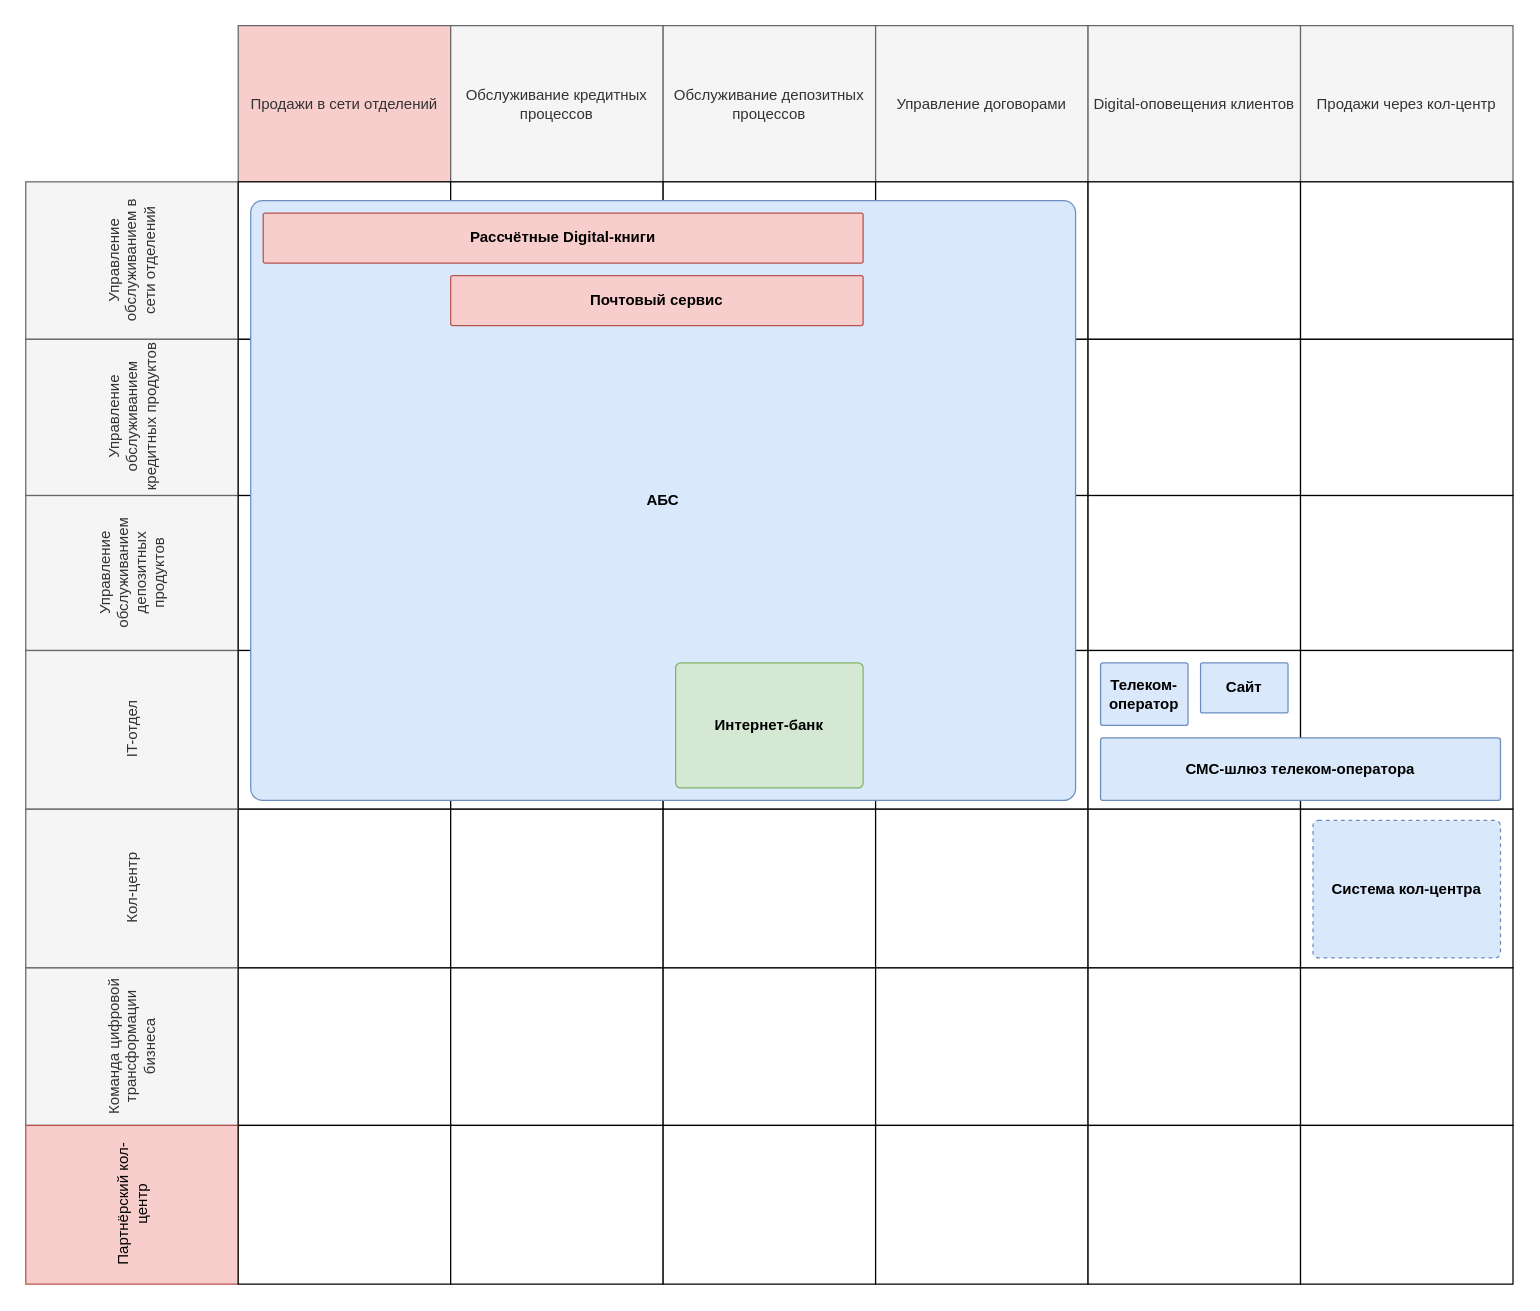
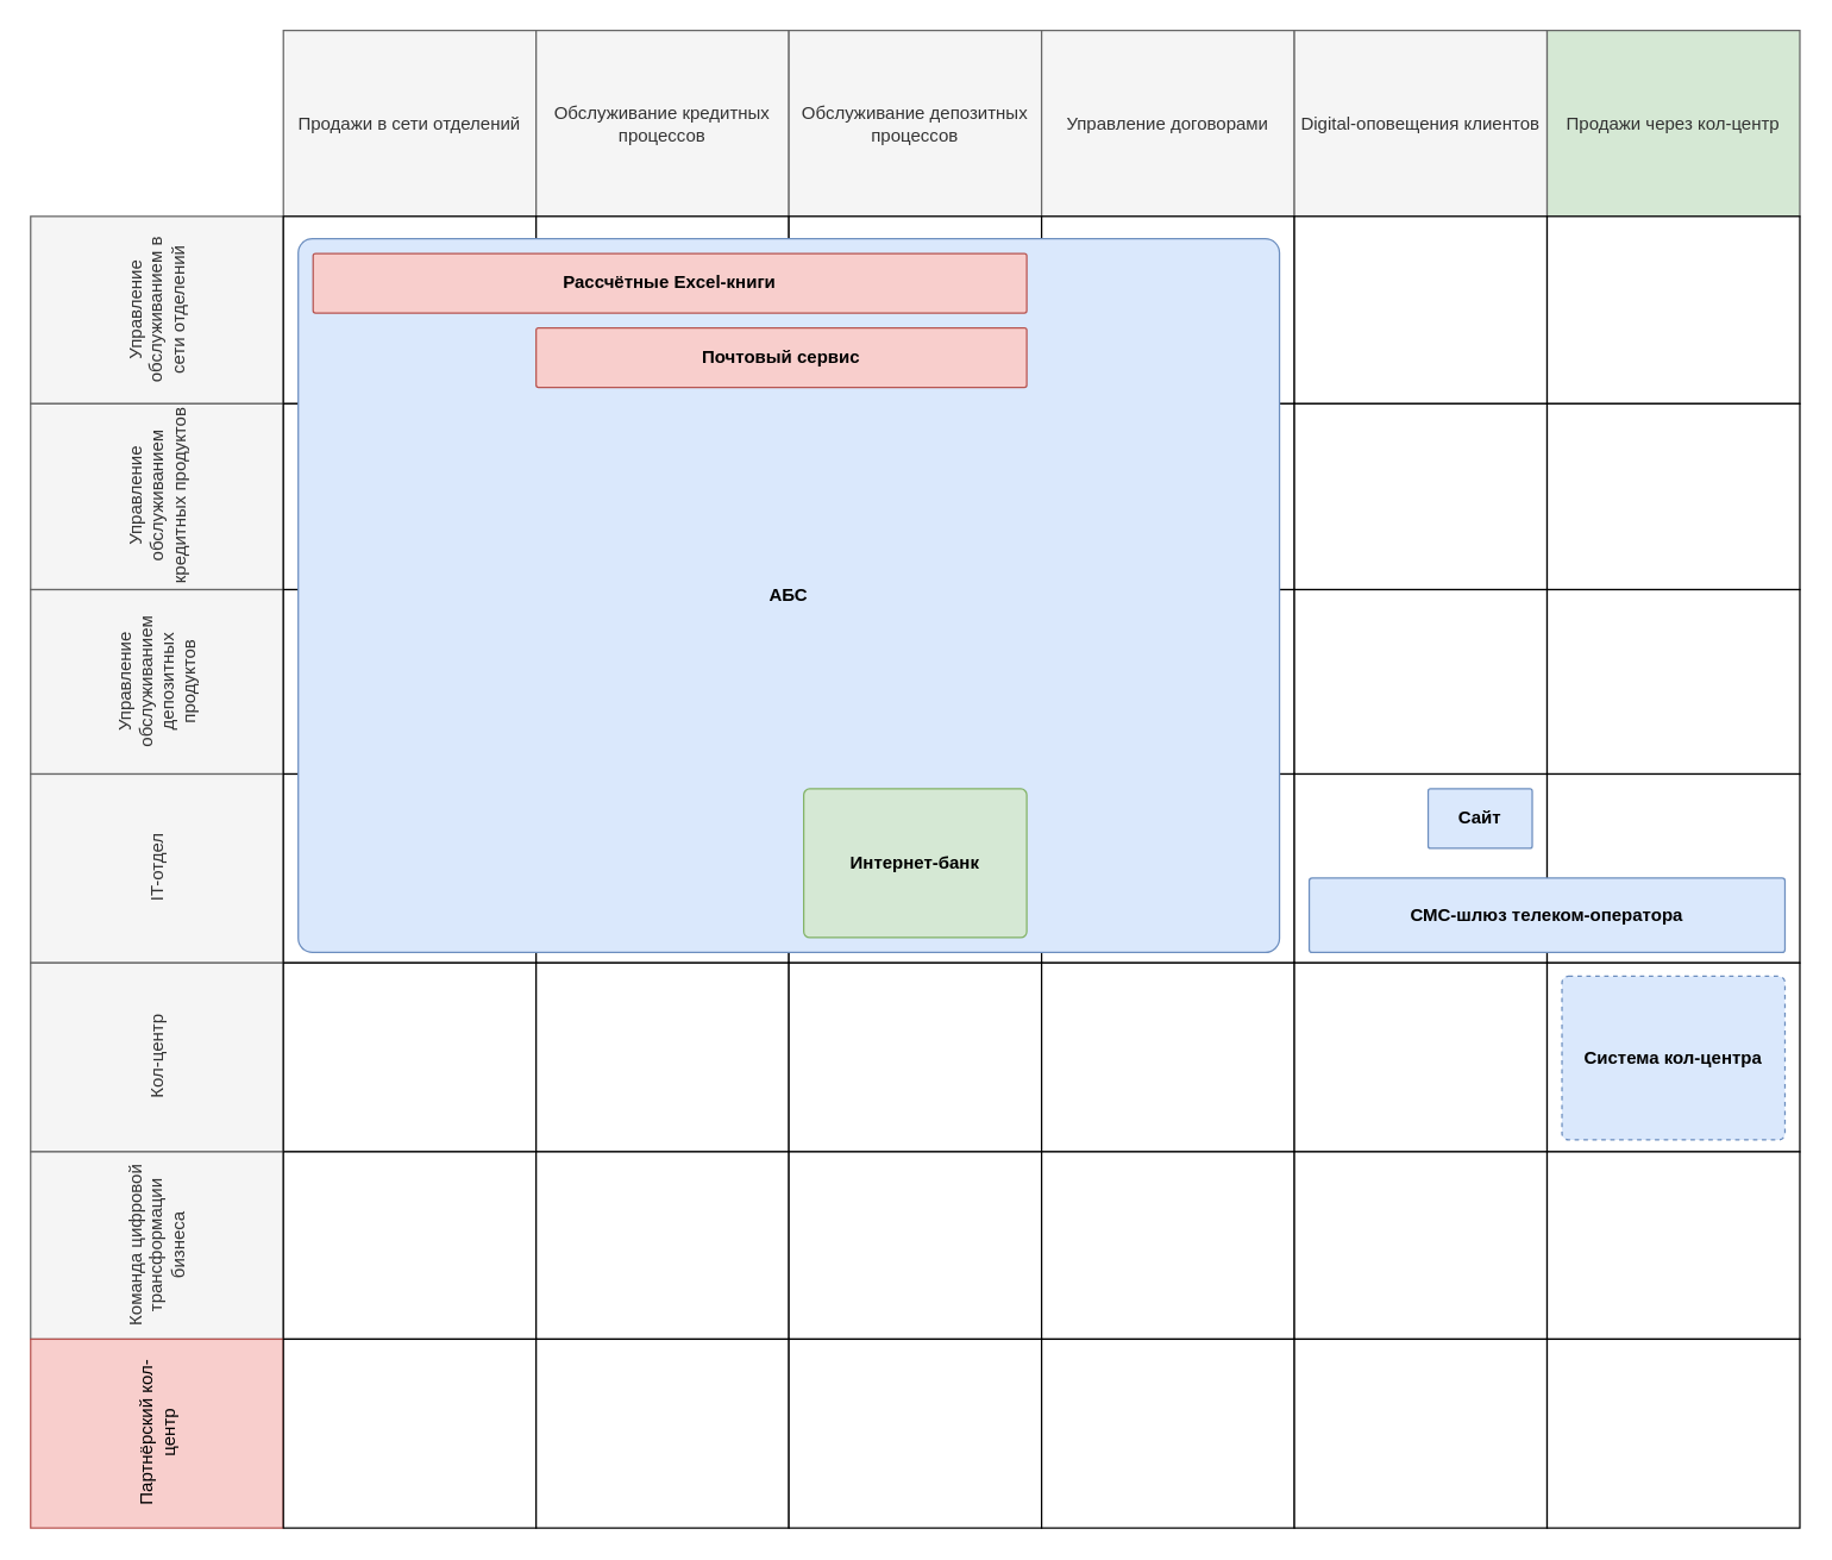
- <mxCell id="5" value="Продажи в сети отделений" style="connectable=0;recursiveResize=0;strokeColor=#666666;fillColor=#f8cecc;align=center;whiteSpace=wrap;html=1;fontColor=#333333;" parent="3" vertex="1"><mxGeometry x="170" width="170" height="125" as="geometry"><mxRectangle width="170" height="125" as="alternateBounds" /></mxGeometry></mxCell>
+ <mxCell id="5" value="Продажи в сети отделений" style="connectable=0;recursiveResize=0;strokeColor=#666666;fillColor=#f5f5f5;align=center;whiteSpace=wrap;html=1;fontColor=#333333;" parent="3" vertex="1"><mxGeometry x="170" width="170" height="125" as="geometry"><mxRectangle width="170" height="125" as="alternateBounds" /></mxGeometry></mxCell>
- <mxCell id="10" value="Продажи через кол-центр" style="connectable=0;recursiveResize=0;strokeColor=#666666;fillColor=#f5f5f5;align=center;whiteSpace=wrap;html=1;fontColor=#333333;" parent="3" vertex="1"><mxGeometry x="1020" width="170" height="125" as="geometry"><mxRectangle width="170" height="125" as="alternateBounds" /></mxGeometry></mxCell>
+ <mxCell id="10" value="Продажи через кол-центр" style="connectable=0;recursiveResize=0;strokeColor=#666666;fillColor=#d5e8d4;align=center;whiteSpace=wrap;html=1;fontColor=#333333;" parent="3" vertex="1"><mxGeometry x="1020" width="170" height="125" as="geometry"><mxRectangle width="170" height="125" as="alternateBounds" /></mxGeometry></mxCell>
- <mxCell id="73" value="&lt;b&gt;Рассчётные Digital-книги&lt;/b&gt;" style="rounded=1;whiteSpace=wrap;html=1;fillColor=#f8cecc;strokeColor=#b85450;arcSize=4;" parent="1" vertex="1"><mxGeometry x="210" y="170" width="480" height="40" as="geometry" /></mxCell>
+ <mxCell id="73" value="&lt;b&gt;Рассчётные Excel-книги&lt;/b&gt;" style="rounded=1;whiteSpace=wrap;html=1;fillColor=#f8cecc;strokeColor=#b85450;arcSize=4;" parent="1" vertex="1"><mxGeometry x="210" y="170" width="480" height="40" as="geometry" /></mxCell>
- <mxCell id="71" value="&lt;b&gt;Телеком-оператор&lt;/b&gt;" style="rounded=1;whiteSpace=wrap;html=1;fillColor=#dae8fc;strokeColor=#6c8ebf;arcSize=4;" parent="1" vertex="1"><mxGeometry x="880" y="530" width="70" height="50" as="geometry" /></mxCell>
